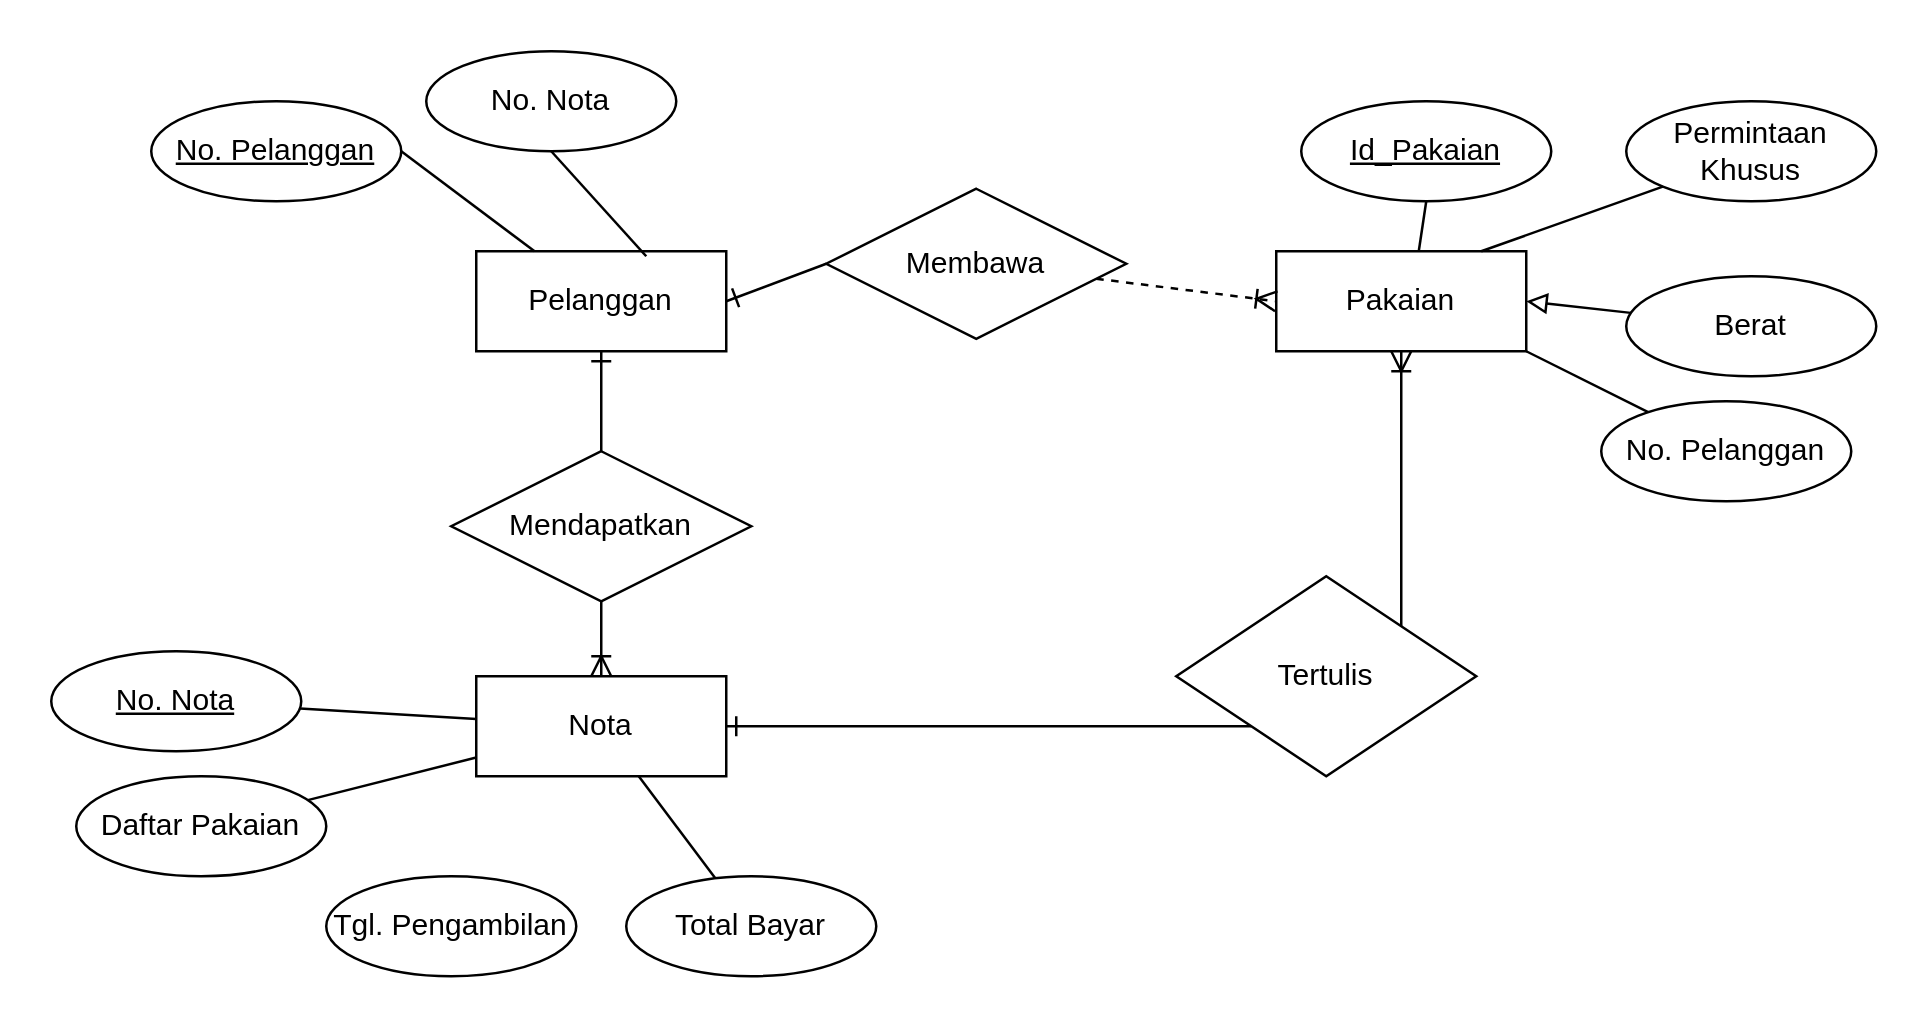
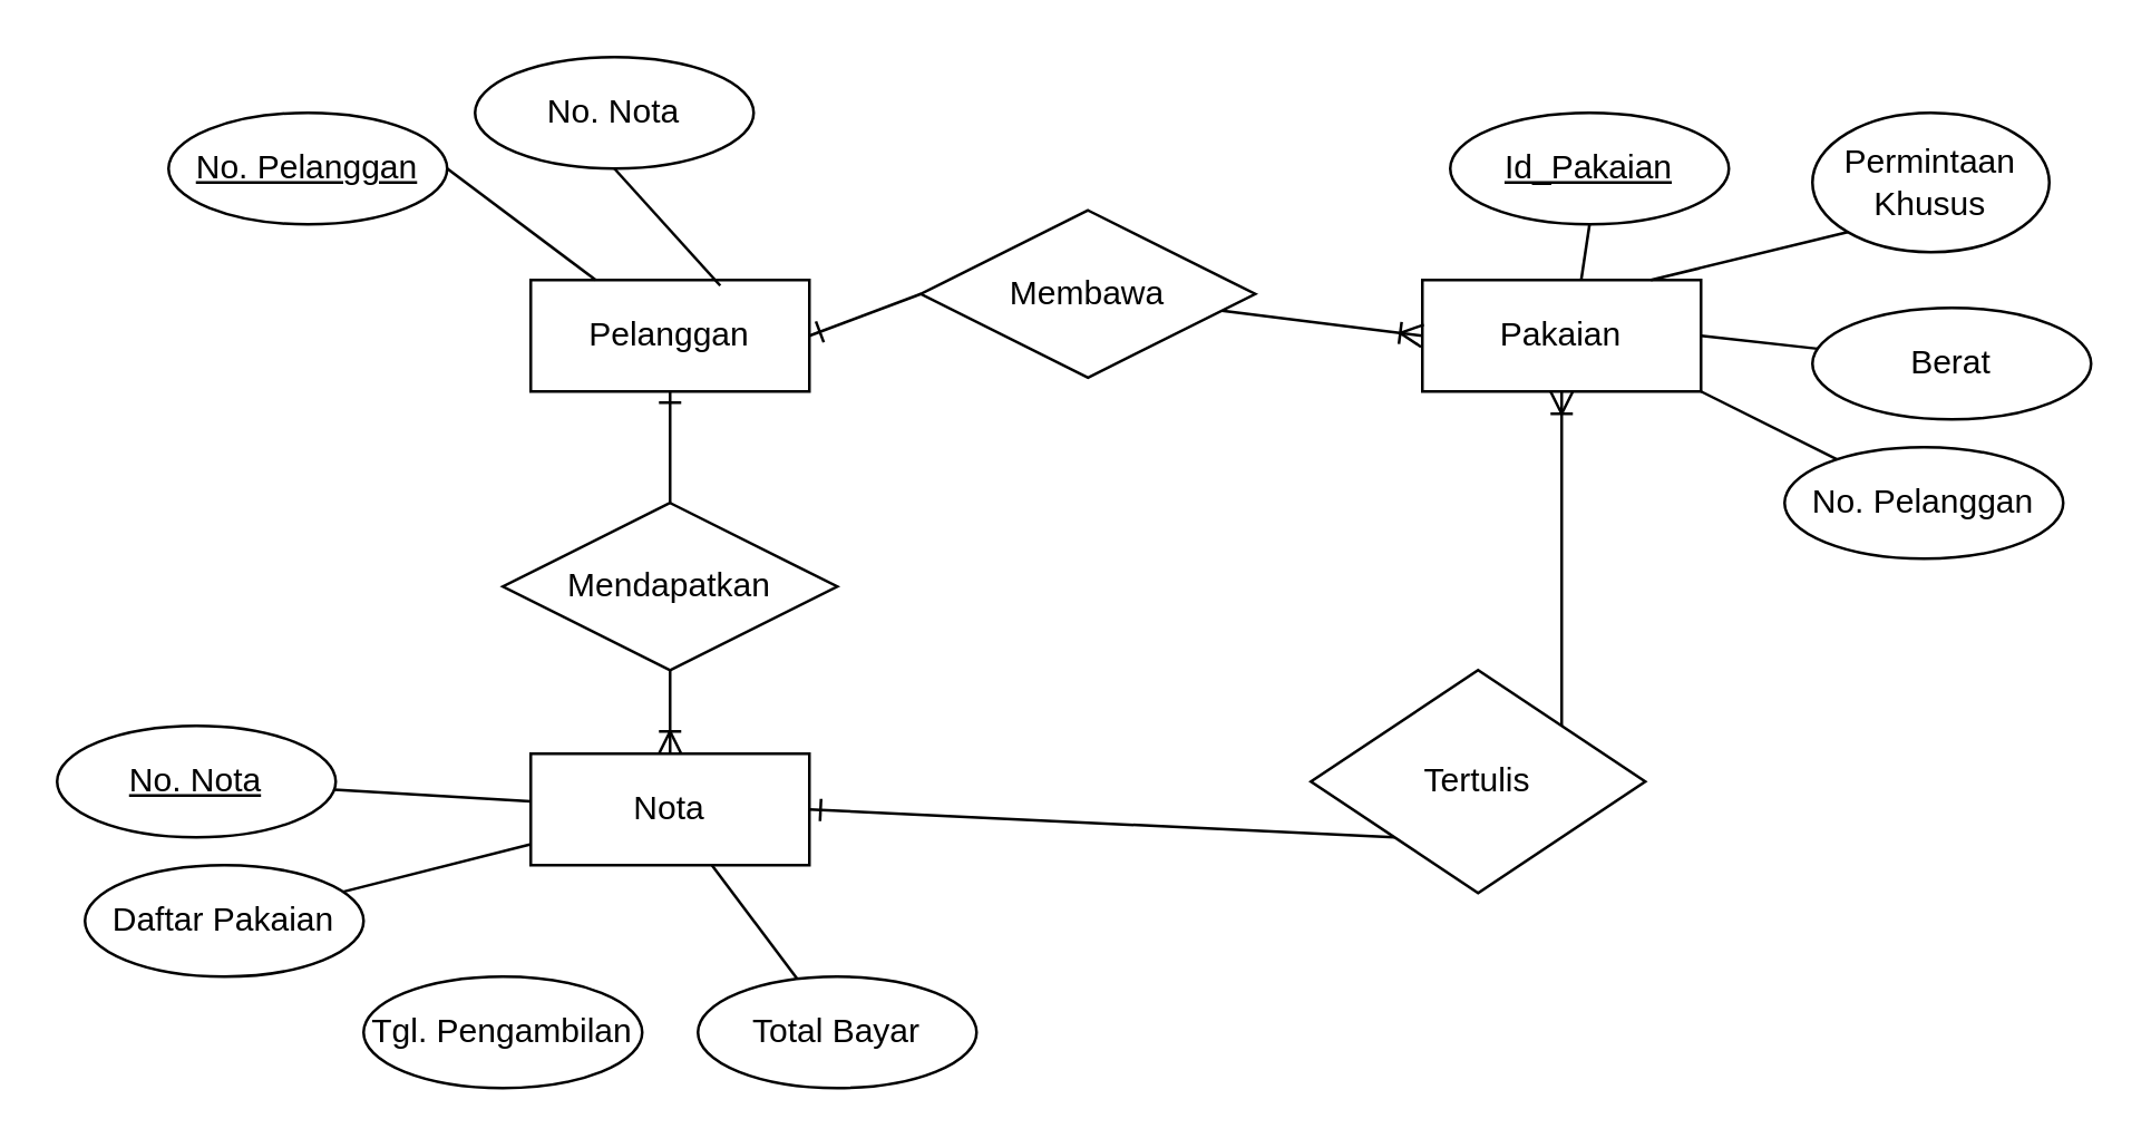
- <mxCell id="17" value="Permintaan Khusus" style="ellipse;whiteSpace=wrap;html=1;align=center;" vertex="1" parent="1"><mxGeometry x="650" y="40" width="100" height="40" as="geometry" /></mxCell>
+ <mxCell id="17" value="Permintaan Khusus" style="ellipse;whiteSpace=wrap;html=1;align=center;" vertex="1" parent="1"><mxGeometry x="650" y="40" width="85" height="50" as="geometry" /></mxCell>
- <mxCell id="23" style="edgeStyle=none;rounded=0;orthogonalLoop=1;jettySize=auto;html=1;entryX=0;entryY=0.5;entryDx=0;entryDy=0;endArrow=ERoneToMany;endFill=0;dashed=1;" edge="1" parent="1" source="24" target="4"><mxGeometry relative="1" as="geometry" /></mxCell>
+ <mxCell id="23" style="edgeStyle=none;rounded=0;orthogonalLoop=1;jettySize=auto;html=1;entryX=0;entryY=0.5;entryDx=0;entryDy=0;endArrow=ERoneToMany;endFill=0;" edge="1" parent="1" source="24" target="4"><mxGeometry relative="1" as="geometry" /></mxCell>
- <mxCell id="15" style="edgeStyle=none;rounded=0;orthogonalLoop=1;jettySize=auto;html=1;entryX=1;entryY=0.5;entryDx=0;entryDy=0;endArrow=block;endFill=0;" edge="1" parent="1" source="16" target="4"><mxGeometry relative="1" as="geometry" /></mxCell>
+ <mxCell id="15" style="edgeStyle=none;rounded=0;orthogonalLoop=1;jettySize=auto;html=1;entryX=1;entryY=0.5;entryDx=0;entryDy=0;endArrow=none;endFill=0;" edge="1" parent="1" source="16" target="4"><mxGeometry relative="1" as="geometry" /></mxCell>
- <mxCell id="32" value="Tertulis" style="shape=rhombus;perimeter=rhombusPerimeter;whiteSpace=wrap;html=1;align=center;" vertex="1" parent="1"><mxGeometry x="470" y="230" width="120" height="80" as="geometry" /></mxCell>
+ <mxCell id="32" value="Tertulis" style="shape=rhombus;perimeter=rhombusPerimeter;whiteSpace=wrap;html=1;align=center;" vertex="1" parent="1"><mxGeometry x="470" y="240" width="120" height="80" as="geometry" /></mxCell>
